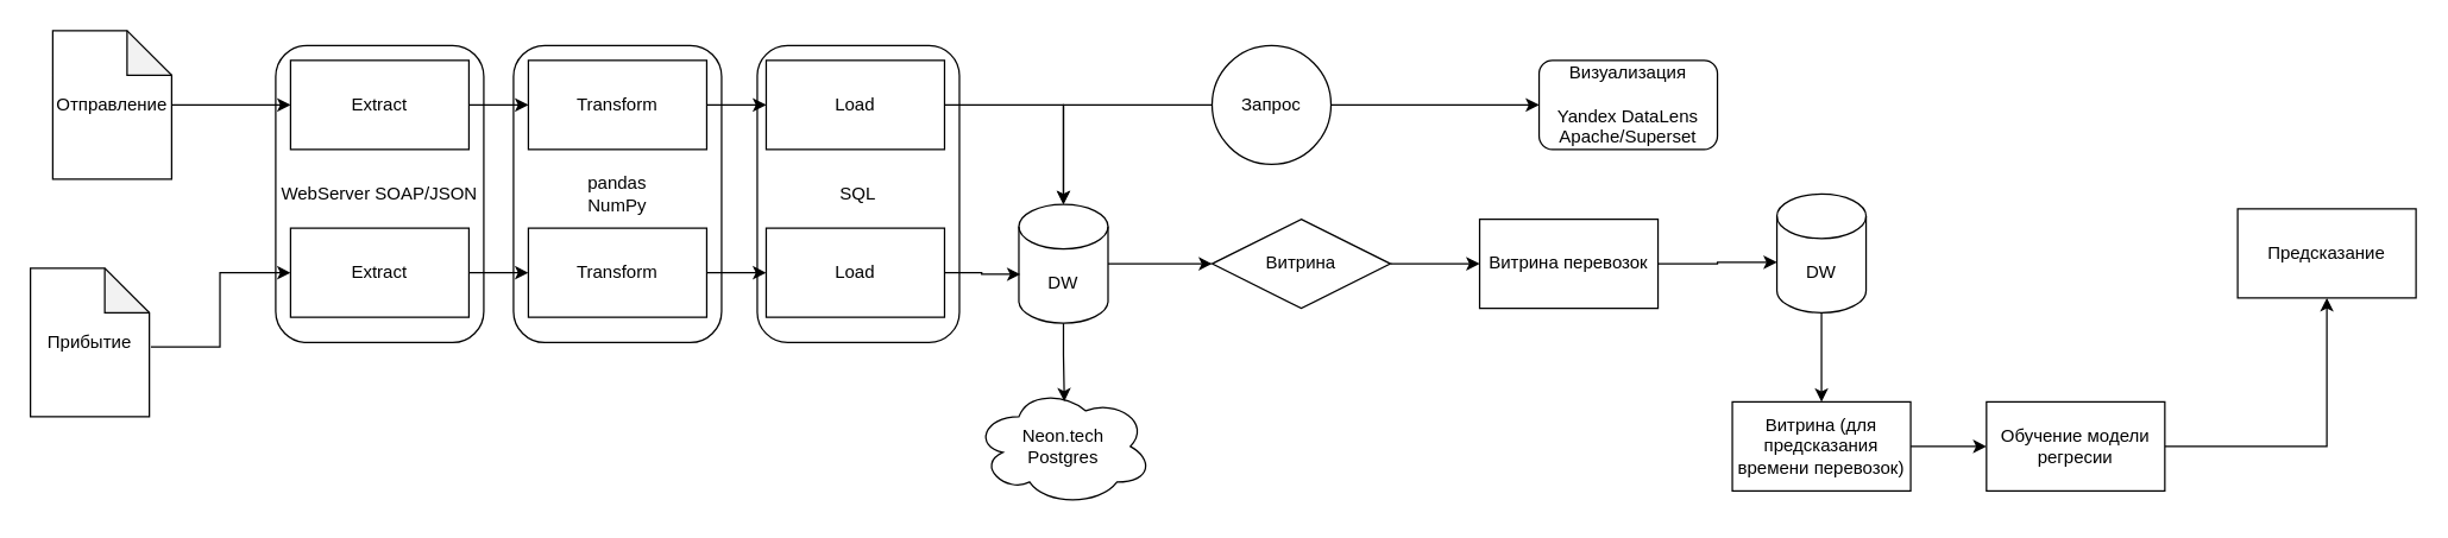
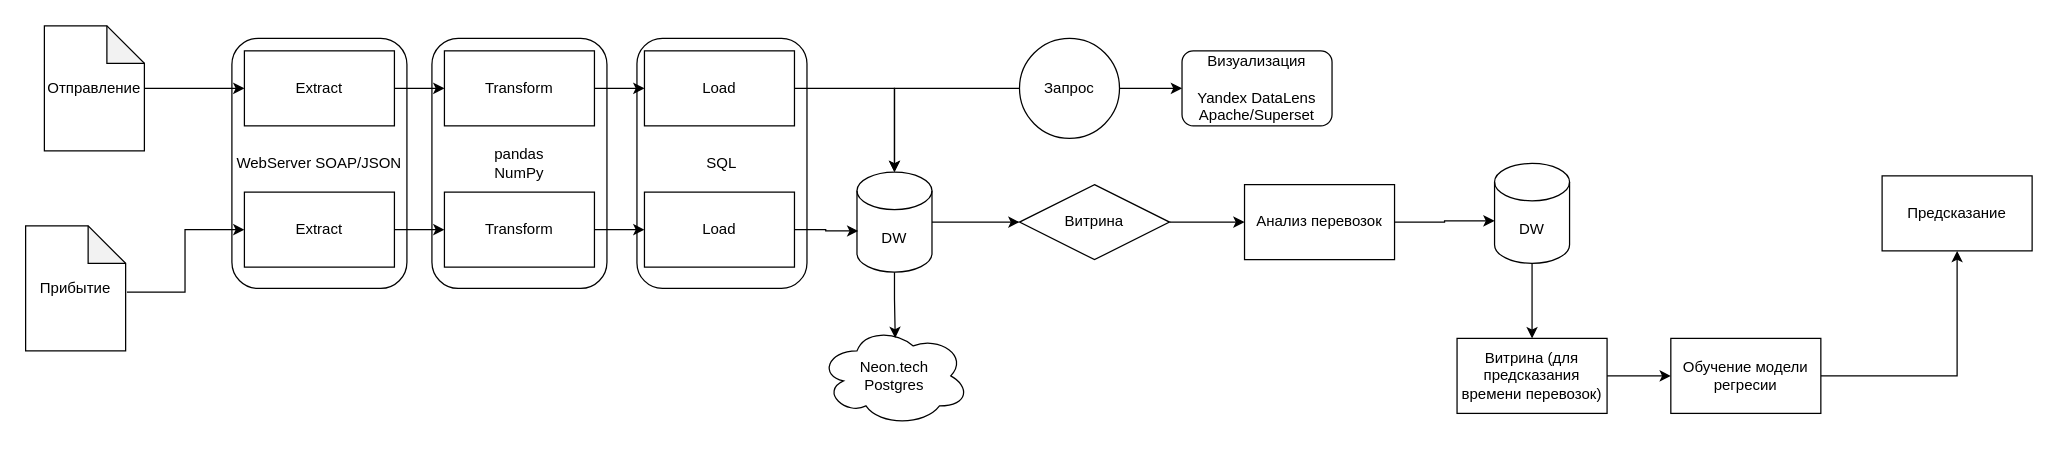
- <mxCell id="39" value="Визуализация&lt;div&gt;&lt;br&gt;&lt;/div&gt;&lt;div&gt;Yandex DataLens&lt;/div&gt;&lt;div&gt;Apache/Superset&lt;/div&gt;" style="rounded=1;whiteSpace=wrap;html=1;" parent="1" vertex="1"><mxGeometry x="1035" y="40" width="120" height="60" as="geometry" /></mxCell>
+ <mxCell id="39" value="Визуализация&lt;div&gt;&lt;br&gt;&lt;/div&gt;&lt;div&gt;Yandex DataLens&lt;/div&gt;&lt;div&gt;Apache/Superset&lt;/div&gt;" style="rounded=1;whiteSpace=wrap;html=1;" parent="1" vertex="1"><mxGeometry x="945" y="40" width="120" height="60" as="geometry" /></mxCell>
- <mxCell id="24" value="Витрина перевозок" style="rounded=0;whiteSpace=wrap;html=1;" parent="1" vertex="1"><mxGeometry x="995" y="147" width="120" height="60" as="geometry" /></mxCell>
+ <mxCell id="24" value="Анализ перевозок" style="rounded=0;whiteSpace=wrap;html=1;" parent="1" vertex="1"><mxGeometry x="995" y="147" width="120" height="60" as="geometry" /></mxCell>
